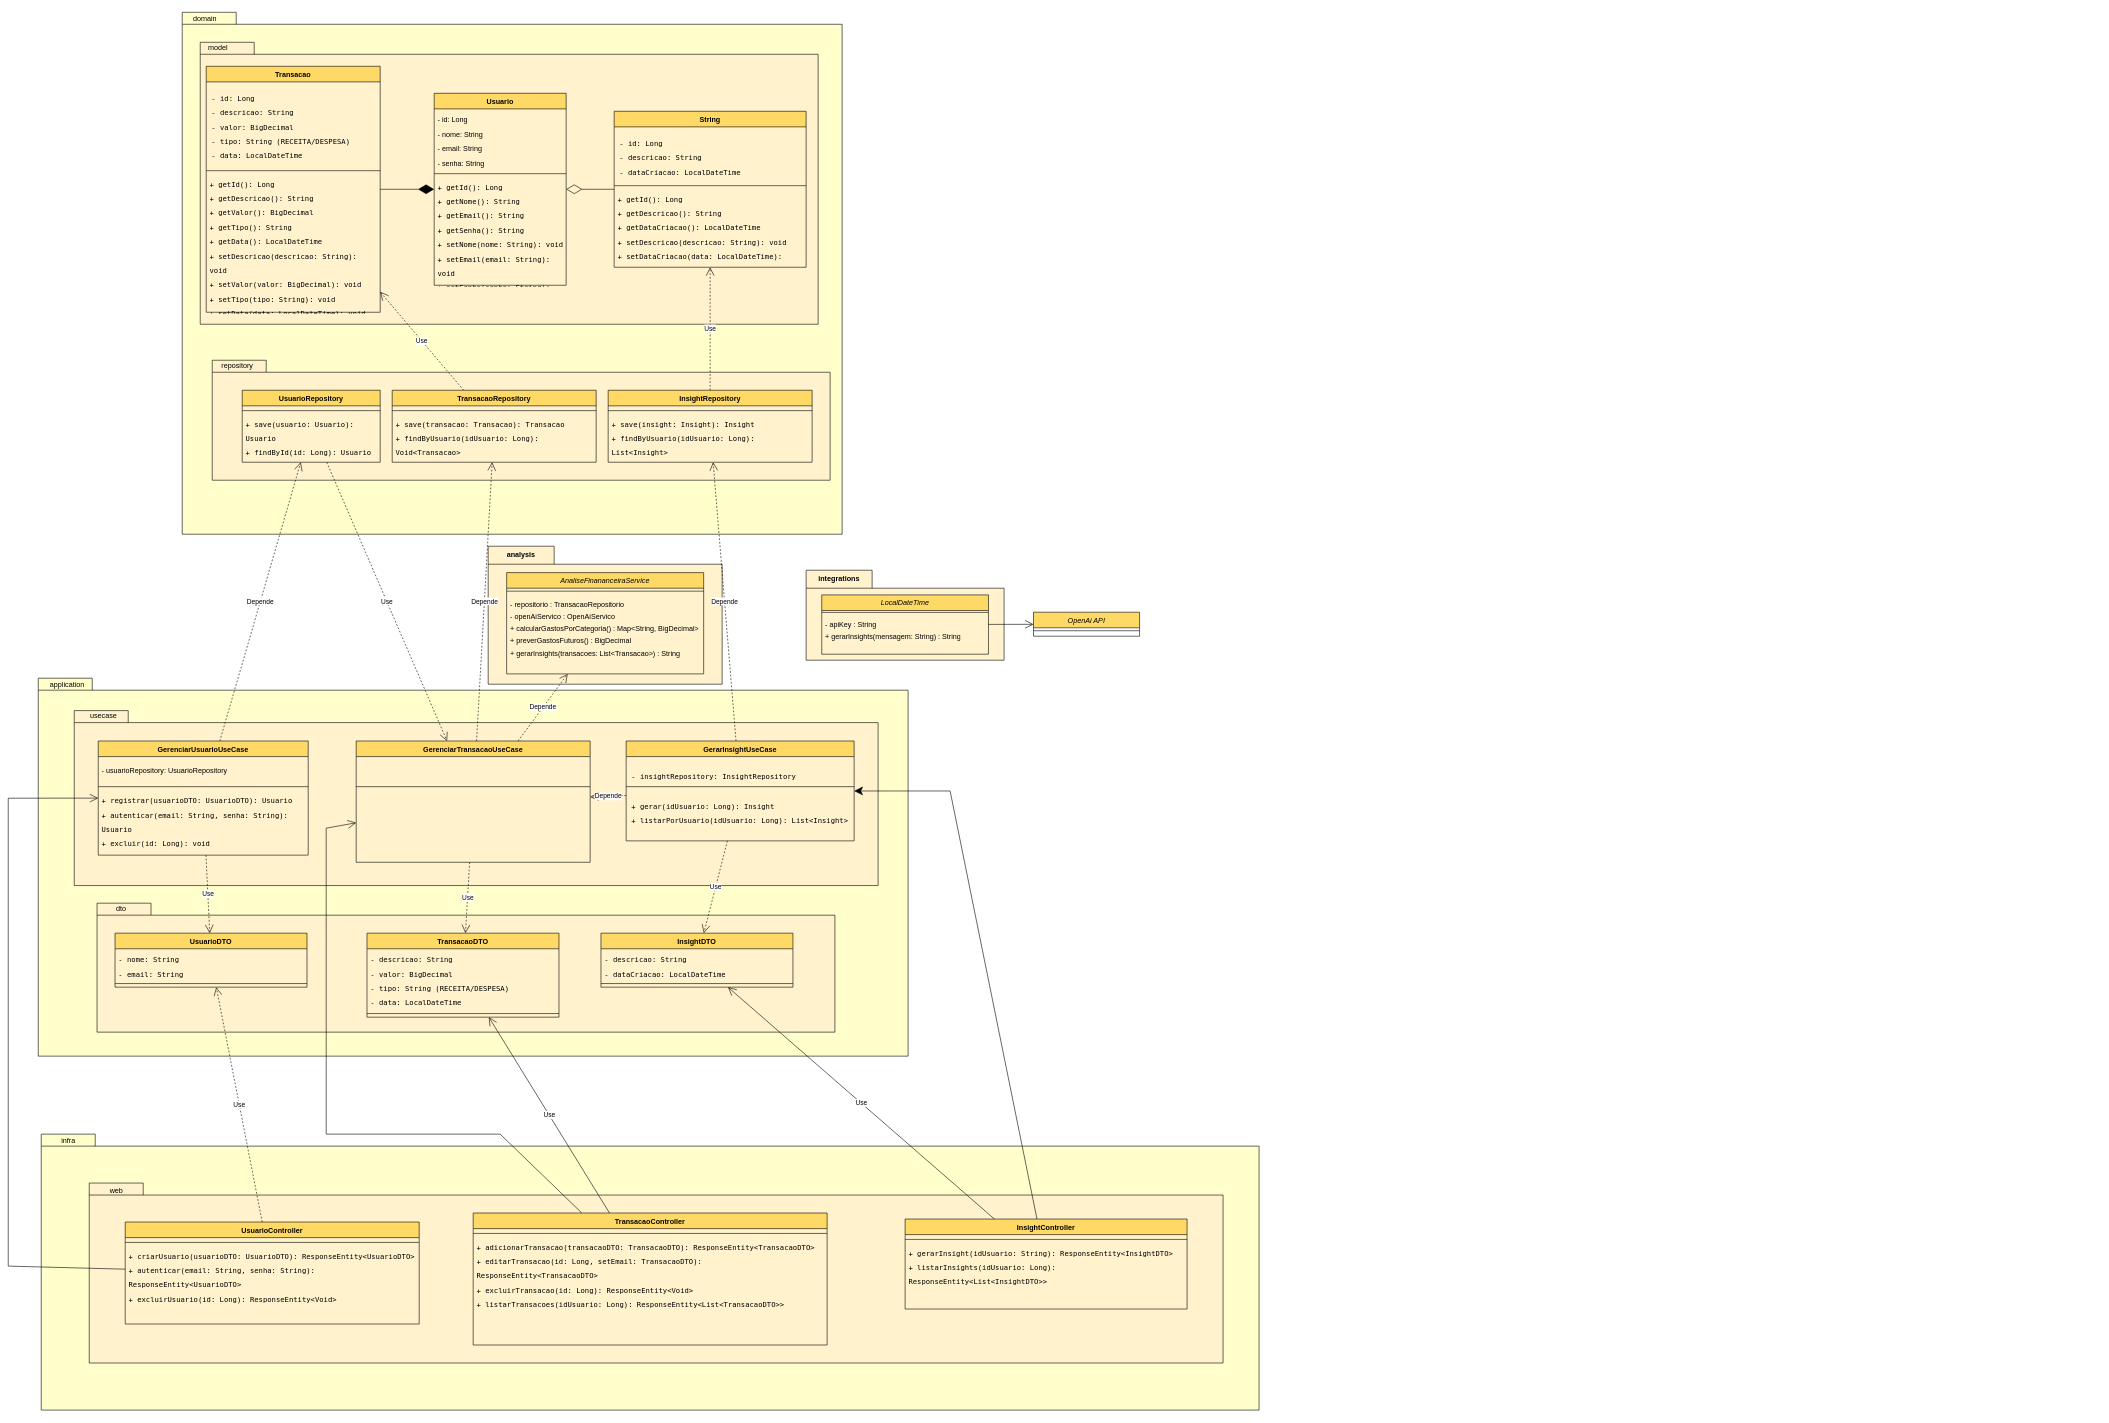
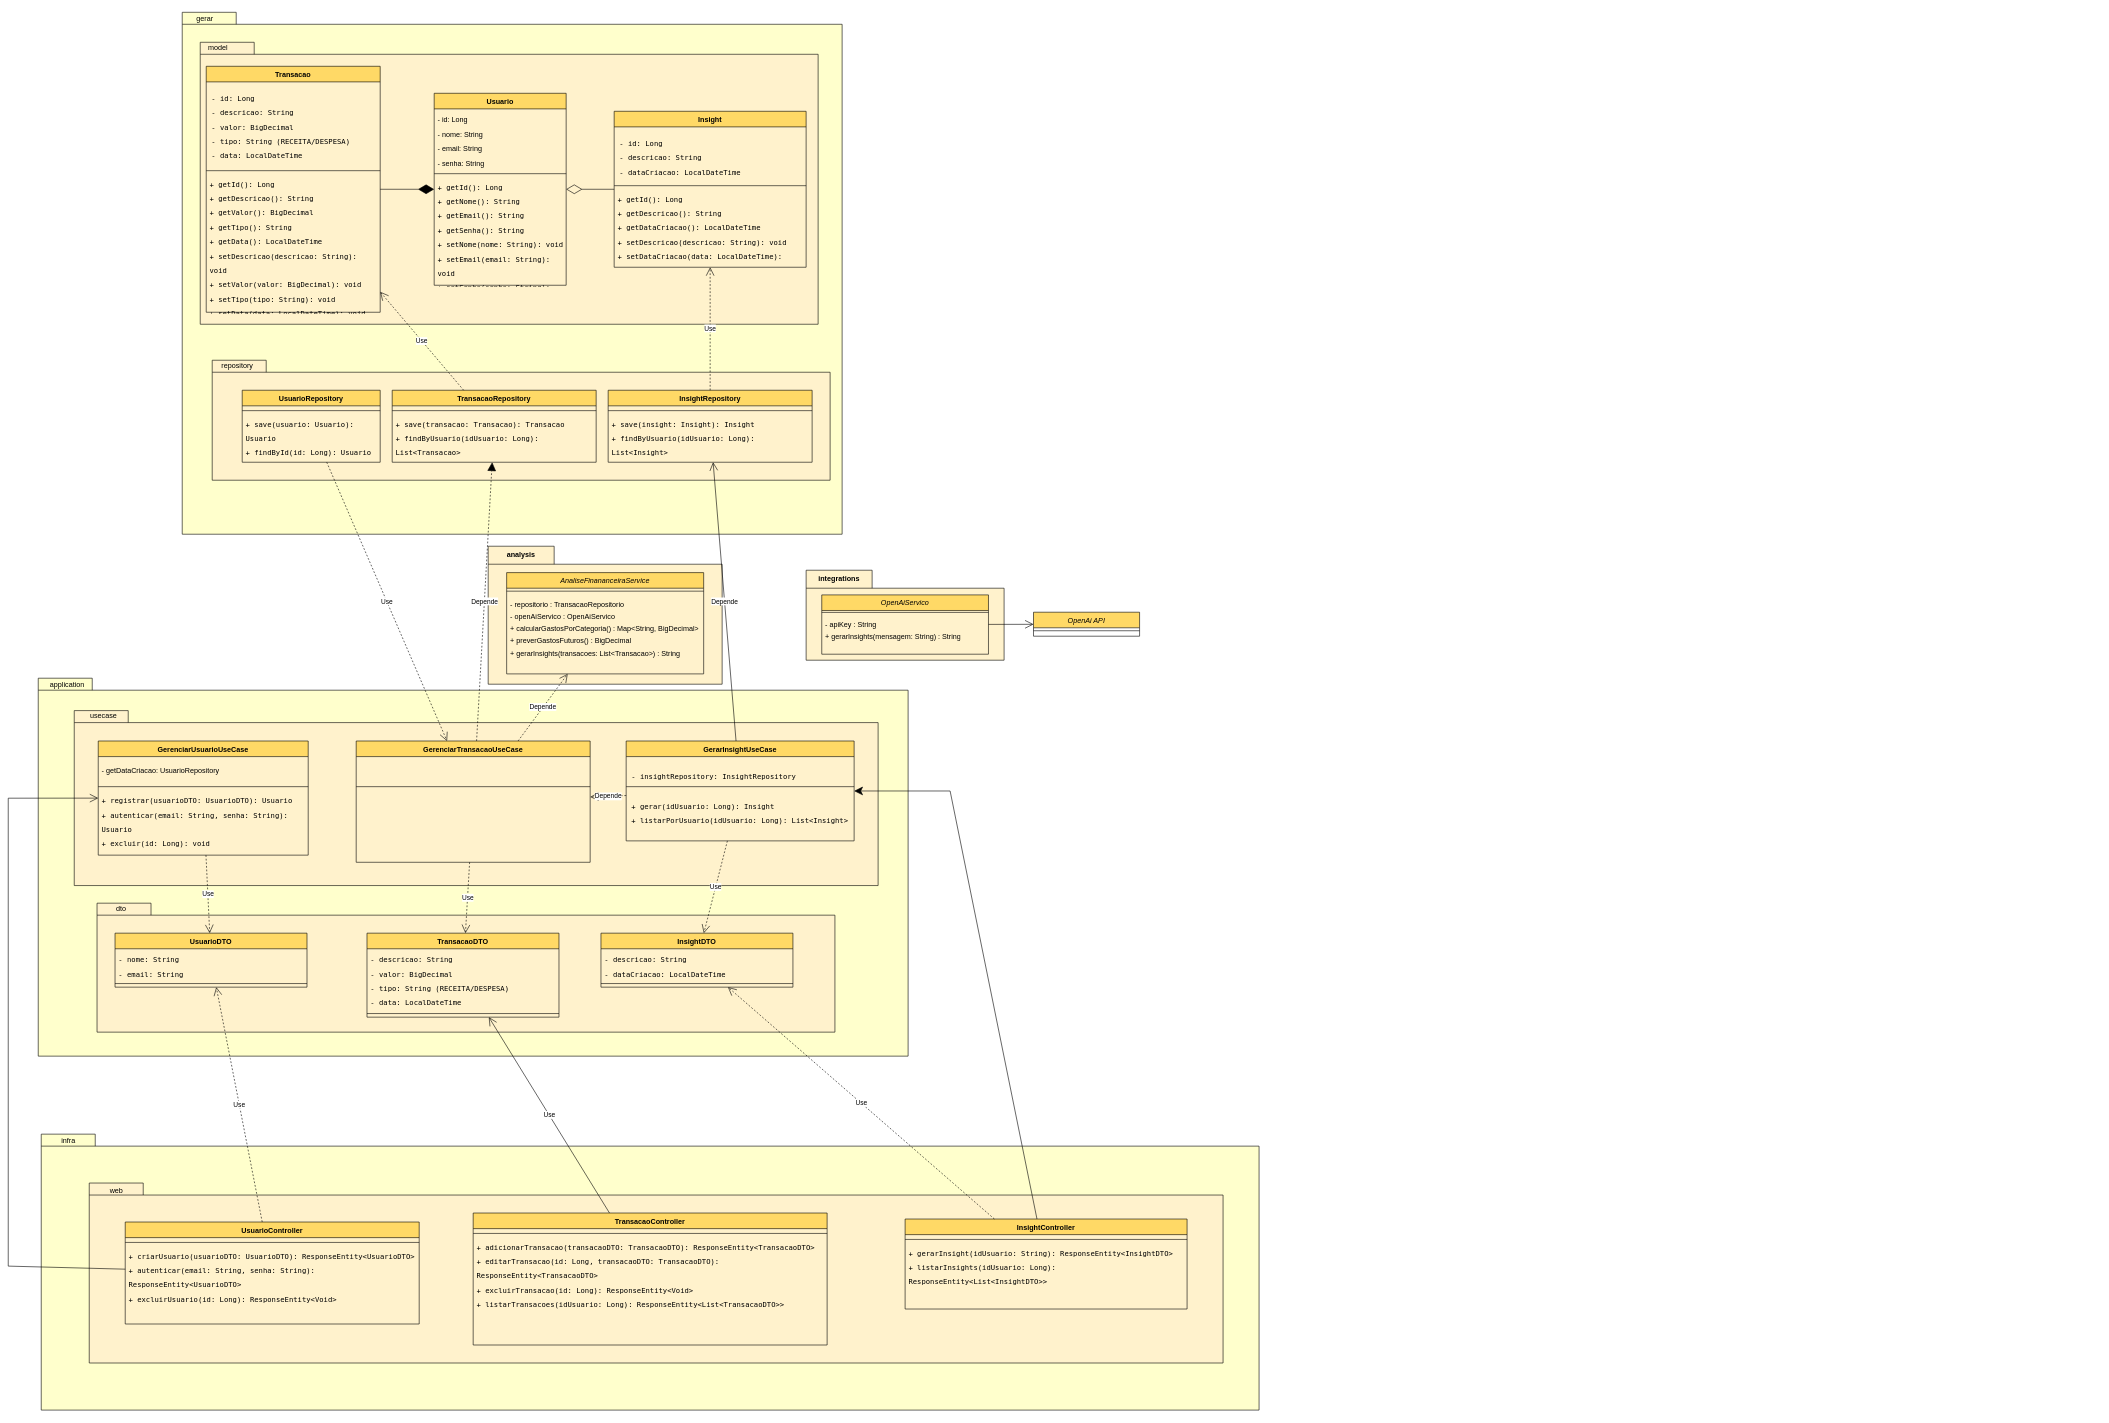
- <mxCell id="84" value="domain" style="text;strokeColor=none;align=center;fillColor=none;html=1;verticalAlign=middle;whiteSpace=wrap;rounded=0;" parent="76" vertex="1"><mxGeometry x="18" y="6" width="40" height="10" as="geometry" /></mxCell>
+ <mxCell id="84" value="gerar" style="text;strokeColor=none;align=center;fillColor=none;html=1;verticalAlign=middle;whiteSpace=wrap;rounded=0;" parent="76" vertex="1"><mxGeometry x="18" y="6" width="40" height="10" as="geometry" /></mxCell>
- <mxCell id="80" value="String" style="swimlane;fontStyle=1;align=center;verticalAlign=top;childLayout=stackLayout;horizontal=1;startSize=26;horizontalStack=0;resizeParent=1;resizeParentMax=0;resizeLast=0;collapsible=1;marginBottom=0;whiteSpace=wrap;html=1;fillColor=#FFD966;" parent="76" vertex="1"><mxGeometry x="720" y="165" width="320" height="260" as="geometry" /></mxCell>
+ <mxCell id="80" value="Insight" style="swimlane;fontStyle=1;align=center;verticalAlign=top;childLayout=stackLayout;horizontal=1;startSize=26;horizontalStack=0;resizeParent=1;resizeParentMax=0;resizeLast=0;collapsible=1;marginBottom=0;whiteSpace=wrap;html=1;fillColor=#FFD966;" parent="76" vertex="1"><mxGeometry x="720" y="165" width="320" height="260" as="geometry" /></mxCell>
- <mxCell id="91" value="&lt;div style=&quot;line-height: 200%;&quot;&gt;&lt;code data-end=&quot;1852&quot; data-start=&quot;1811&quot;&gt;+ save(transacao: Transacao): Transacao&lt;/code&gt;&lt;br&gt;&lt;code data-end=&quot;1907&quot; data-start=&quot;1856&quot;&gt;+ findByUsuario(idUsuario: Long): Void&amp;lt;Transacao&amp;gt;&lt;/code&gt;&lt;br&gt;&lt;code data-end=&quot;1937&quot; data-start=&quot;1911&quot;&gt;+ delete(id: Long): void&lt;/code&gt;&lt;/div&gt;" style="text;strokeColor=none;fillColor=none;align=left;verticalAlign=top;spacingLeft=4;spacingRight=4;overflow=hidden;rotatable=0;points=[[0,0.5],[1,0.5]];portConstraint=eastwest;whiteSpace=wrap;html=1;" parent="88" vertex="1"><mxGeometry y="38" width="340" height="82" as="geometry" /></mxCell>
+ <mxCell id="91" value="&lt;div style=&quot;line-height: 200%;&quot;&gt;&lt;code data-end=&quot;1852&quot; data-start=&quot;1811&quot;&gt;+ save(transacao: Transacao): Transacao&lt;/code&gt;&lt;br&gt;&lt;code data-end=&quot;1907&quot; data-start=&quot;1856&quot;&gt;+ findByUsuario(idUsuario: Long): List&amp;lt;Transacao&amp;gt;&lt;/code&gt;&lt;br&gt;&lt;code data-end=&quot;1937&quot; data-start=&quot;1911&quot;&gt;+ delete(id: Long): void&lt;/code&gt;&lt;/div&gt;" style="text;strokeColor=none;fillColor=none;align=left;verticalAlign=top;spacingLeft=4;spacingRight=4;overflow=hidden;rotatable=0;points=[[0,0.5],[1,0.5]];portConstraint=eastwest;whiteSpace=wrap;html=1;" parent="88" vertex="1"><mxGeometry y="38" width="340" height="82" as="geometry" /></mxCell>
- <mxCell id="113" value="Depende" style="endArrow=open;endSize=12;dashed=1;html=1;rounded=0;" edge="1" parent="1" source="29" target="88"><mxGeometry width="160" relative="1" as="geometry"><mxPoint x="699" y="1345" as="sourcePoint" /><mxPoint x="640" y="900" as="targetPoint" /></mxGeometry></mxCell>
+ <mxCell id="113" value="Depende" style="endArrow=block;endSize=12;dashed=1;html=1;rounded=0;" edge="1" parent="1" source="29" target="88"><mxGeometry width="160" relative="1" as="geometry"><mxPoint x="699" y="1345" as="sourcePoint" /><mxPoint x="640" y="900" as="targetPoint" /></mxGeometry></mxCell>
- <mxCell id="115" value="Depende" style="endArrow=open;endSize=12;dashed=1;html=1;rounded=0;" edge="1" parent="1" source="28" target="96"><mxGeometry width="160" relative="1" as="geometry"><mxPoint x="540" y="1010" as="sourcePoint" /><mxPoint x="700" y="1010" as="targetPoint" /></mxGeometry></mxCell>
- <mxCell id="57" value="LocalDateTime" style="swimlane;fontStyle=2;align=center;verticalAlign=top;childLayout=stackLayout;horizontal=1;startSize=26;horizontalStack=0;resizeParent=1;resizeLast=0;collapsible=1;marginBottom=0;rounded=0;shadow=0;strokeWidth=1;fillColor=#FFD966;" vertex="1" parent="55"><mxGeometry x="26.05" y="41.13" width="277.89" height="98.87" as="geometry"><mxRectangle x="230" y="140" width="160" height="26" as="alternateBounds" /></mxGeometry></mxCell>
+ <mxCell id="57" value="OpenAiServico" style="swimlane;fontStyle=2;align=center;verticalAlign=top;childLayout=stackLayout;horizontal=1;startSize=26;horizontalStack=0;resizeParent=1;resizeLast=0;collapsible=1;marginBottom=0;rounded=0;shadow=0;strokeWidth=1;fillColor=#FFD966;" vertex="1" parent="55"><mxGeometry x="26.05" y="41.13" width="277.89" height="98.87" as="geometry"><mxRectangle x="230" y="140" width="160" height="26" as="alternateBounds" /></mxGeometry></mxCell>
- <mxCell id="114" value="Depende" style="endArrow=open;endSize=12;dashed=1;html=1;rounded=0;" edge="1" parent="1" source="24" target="92"><mxGeometry width="160" relative="1" as="geometry"><mxPoint x="1139" y="1309.5" as="sourcePoint" /><mxPoint x="1080" y="864.5" as="targetPoint" /></mxGeometry></mxCell>
+ <mxCell id="114" value="Depende" style="endArrow=open;endSize=12;dashed=0;html=1;rounded=0;" edge="1" parent="1" source="24" target="92"><mxGeometry width="160" relative="1" as="geometry"><mxPoint x="1139" y="1309.5" as="sourcePoint" /><mxPoint x="1080" y="864.5" as="targetPoint" /></mxGeometry></mxCell>
- <mxCell id="30" value="&lt;div style=&quot;line-height: 200%;&quot;&gt;- usuarioRepository: UsuarioRepository&lt;/div&gt;" style="text;strokeColor=none;fillColor=none;align=left;verticalAlign=top;spacingLeft=4;spacingRight=4;overflow=hidden;rotatable=0;points=[[0,0.5],[1,0.5]];portConstraint=eastwest;whiteSpace=wrap;html=1;container=0;" parent="3" vertex="1"><mxGeometry x="100" y="205.599" width="350" height="40.432" as="geometry" /></mxCell>
+ <mxCell id="30" value="&lt;div style=&quot;line-height: 200%;&quot;&gt;- getDataCriacao: UsuarioRepository&lt;/div&gt;" style="text;strokeColor=none;fillColor=none;align=left;verticalAlign=top;spacingLeft=4;spacingRight=4;overflow=hidden;rotatable=0;points=[[0,0.5],[1,0.5]];portConstraint=eastwest;whiteSpace=wrap;html=1;container=0;" parent="3" vertex="1"><mxGeometry x="100" y="205.599" width="350" height="40.432" as="geometry" /></mxCell>
- <mxCell id="68" value="" style="endArrow=open;endFill=1;endSize=12;html=1;rounded=0;" edge="1" parent="2" source="46" target="29"><mxGeometry width="160" relative="1" as="geometry"><mxPoint x="270" y="1550" as="sourcePoint" /><mxPoint x="430" y="1550" as="targetPoint" /><Array as="points"><mxPoint x="560" y="1710" /><mxPoint x="270" y="1710" /><mxPoint x="270" y="1200" /></Array></mxGeometry></mxCell>
- <mxCell id="75" value="Use" style="endArrow=open;endSize=12;dashed=0;html=1;rounded=0;" edge="1" parent="2" source="50" target="16"><mxGeometry width="160" relative="1" as="geometry"><mxPoint x="1000" y="1510" as="sourcePoint" /><mxPoint x="1160" y="1510" as="targetPoint" /></mxGeometry></mxCell>
+ <mxCell id="75" value="Use" style="endArrow=open;endSize=12;dashed=1;html=1;rounded=0;" edge="1" parent="2" source="50" target="16"><mxGeometry width="160" relative="1" as="geometry"><mxPoint x="1000" y="1510" as="sourcePoint" /><mxPoint x="1160" y="1510" as="targetPoint" /></mxGeometry></mxCell>
- <mxCell id="49" value="&lt;div style=&quot;line-height: 200%;&quot;&gt;&lt;code data-end=&quot;3917&quot; data-start=&quot;3837&quot;&gt;+ adicionarTransacao(transacaoDTO: TransacaoDTO): ResponseEntity&amp;lt;TransacaoDTO&amp;gt;&lt;/code&gt;&lt;br&gt;&lt;code data-end=&quot;4008&quot; data-start=&quot;3921&quot;&gt;+ editarTransacao(id: Long, setEmail: TransacaoDTO): ResponseEntity&amp;lt;TransacaoDTO&amp;gt;&lt;/code&gt;&lt;br&gt;&lt;code data-end=&quot;4064&quot; data-start=&quot;4012&quot;&gt;+ excluirTransacao(id: Long): ResponseEntity&amp;lt;Void&amp;gt;&lt;/code&gt;&lt;br&gt;&lt;code data-end=&quot;4141&quot; data-start=&quot;4068&quot;&gt;+ listarTransacoes(idUsuario: Long): ResponseEntity&amp;lt;List&amp;lt;TransacaoDTO&amp;gt;&amp;gt;&lt;/code&gt;&lt;/div&gt;" style="text;strokeColor=none;fillColor=none;align=left;verticalAlign=top;spacingLeft=4;spacingRight=4;overflow=hidden;rotatable=0;points=[[0,0.5],[1,0.5]];portConstraint=eastwest;whiteSpace=wrap;html=1;" vertex="1" parent="46"><mxGeometry y="38" width="590" height="182" as="geometry" /></mxCell>
+ <mxCell id="49" value="&lt;div style=&quot;line-height: 200%;&quot;&gt;&lt;code data-end=&quot;3917&quot; data-start=&quot;3837&quot;&gt;+ adicionarTransacao(transacaoDTO: TransacaoDTO): ResponseEntity&amp;lt;TransacaoDTO&amp;gt;&lt;/code&gt;&lt;br&gt;&lt;code data-end=&quot;4008&quot; data-start=&quot;3921&quot;&gt;+ editarTransacao(id: Long, transacaoDTO: TransacaoDTO): ResponseEntity&amp;lt;TransacaoDTO&amp;gt;&lt;/code&gt;&lt;br&gt;&lt;code data-end=&quot;4064&quot; data-start=&quot;4012&quot;&gt;+ excluirTransacao(id: Long): ResponseEntity&amp;lt;Void&amp;gt;&lt;/code&gt;&lt;br&gt;&lt;code data-end=&quot;4141&quot; data-start=&quot;4068&quot;&gt;+ listarTransacoes(idUsuario: Long): ResponseEntity&amp;lt;List&amp;lt;TransacaoDTO&amp;gt;&amp;gt;&lt;/code&gt;&lt;/div&gt;" style="text;strokeColor=none;fillColor=none;align=left;verticalAlign=top;spacingLeft=4;spacingRight=4;overflow=hidden;rotatable=0;points=[[0,0.5],[1,0.5]];portConstraint=eastwest;whiteSpace=wrap;html=1;" vertex="1" parent="46"><mxGeometry y="38" width="590" height="182" as="geometry" /></mxCell>
